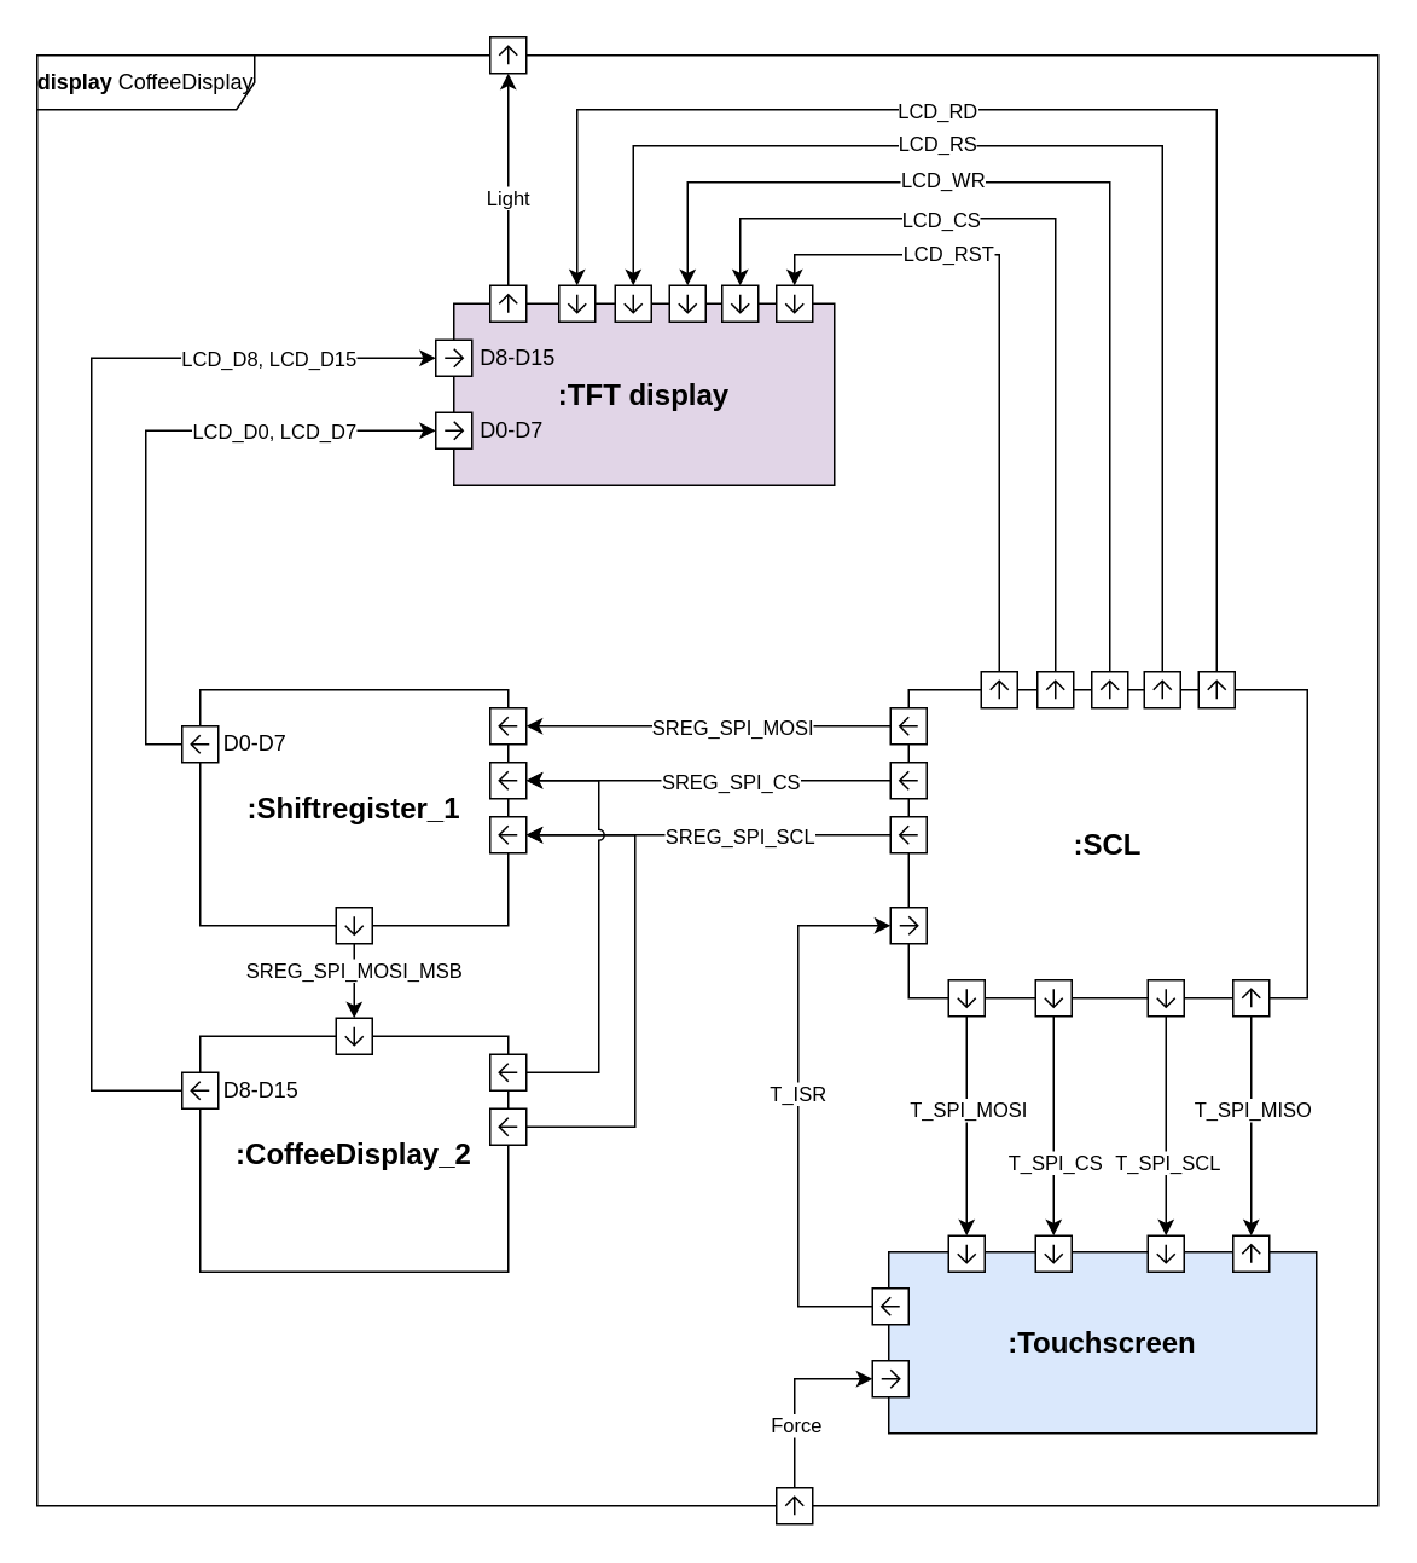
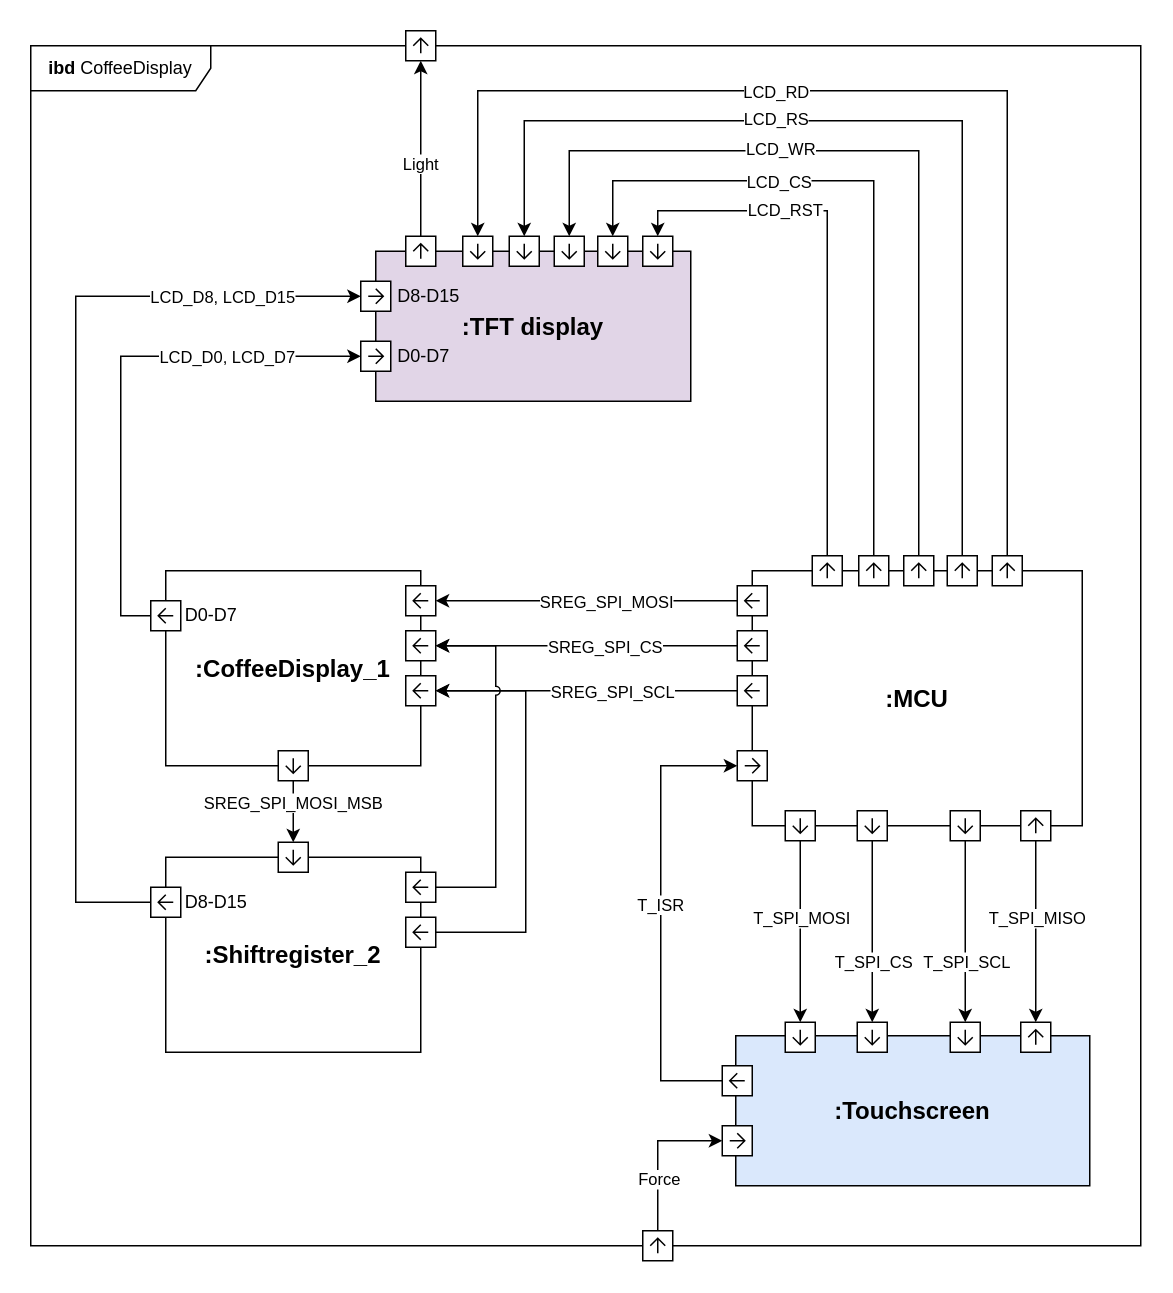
- <mxCell id="2" value="&lt;b&gt;display&amp;nbsp;&lt;/b&gt;CoffeeDisplay" style="shape=umlFrame;whiteSpace=wrap;html=1;pointerEvents=0;width=120;height=30;" parent="1" vertex="1"><mxGeometry x="20" y="30" width="740" height="800" as="geometry" /></mxCell>
+ <mxCell id="2" value="&lt;b&gt;ibd&amp;nbsp;&lt;/b&gt;CoffeeDisplay" style="shape=umlFrame;whiteSpace=wrap;html=1;pointerEvents=0;width=120;height=30;" parent="1" vertex="1"><mxGeometry x="20" y="30" width="740" height="800" as="geometry" /></mxCell>
- <mxCell id="5" value="&lt;b style=&quot;border-color: var(--border-color);&quot;&gt;&lt;font style=&quot;border-color: var(--border-color); font-size: 16px;&quot;&gt;:Shiftregister_1&lt;/font&gt;&lt;/b&gt;" style="whiteSpace=wrap;align=center;html=1;" parent="1" vertex="1"><mxGeometry x="110" y="380" width="170" height="130" as="geometry" /></mxCell>
+ <mxCell id="5" value="&lt;b style=&quot;border-color: var(--border-color);&quot;&gt;&lt;font style=&quot;border-color: var(--border-color); font-size: 16px;&quot;&gt;:CoffeeDisplay_1&lt;/font&gt;&lt;/b&gt;" style="whiteSpace=wrap;align=center;html=1;" parent="1" vertex="1"><mxGeometry x="110" y="380" width="170" height="130" as="geometry" /></mxCell>
- <mxCell id="8" value="&lt;b style=&quot;border-color: var(--border-color);&quot;&gt;&lt;font style=&quot;border-color: var(--border-color); font-size: 16px;&quot;&gt;:SCL&lt;/font&gt;&lt;/b&gt;" style="whiteSpace=wrap;align=center;html=1;" parent="1" vertex="1"><mxGeometry x="501" y="380" width="220" height="170" as="geometry" /></mxCell>
+ <mxCell id="8" value="&lt;b style=&quot;border-color: var(--border-color);&quot;&gt;&lt;font style=&quot;border-color: var(--border-color); font-size: 16px;&quot;&gt;:MCU&lt;/font&gt;&lt;/b&gt;" style="whiteSpace=wrap;align=center;html=1;" parent="1" vertex="1"><mxGeometry x="501" y="380" width="220" height="170" as="geometry" /></mxCell>
- <mxCell id="22" value="&lt;b style=&quot;border-color: var(--border-color);&quot;&gt;&lt;font style=&quot;border-color: var(--border-color); font-size: 16px;&quot;&gt;:CoffeeDisplay_2&lt;/font&gt;&lt;/b&gt;" style="whiteSpace=wrap;align=center;html=1;" parent="1" vertex="1"><mxGeometry x="110" y="571" width="170" height="130" as="geometry" /></mxCell>
+ <mxCell id="22" value="&lt;b style=&quot;border-color: var(--border-color);&quot;&gt;&lt;font style=&quot;border-color: var(--border-color); font-size: 16px;&quot;&gt;:Shiftregister_2&lt;/font&gt;&lt;/b&gt;" style="whiteSpace=wrap;align=center;html=1;" parent="1" vertex="1"><mxGeometry x="110" y="571" width="170" height="130" as="geometry" /></mxCell>
